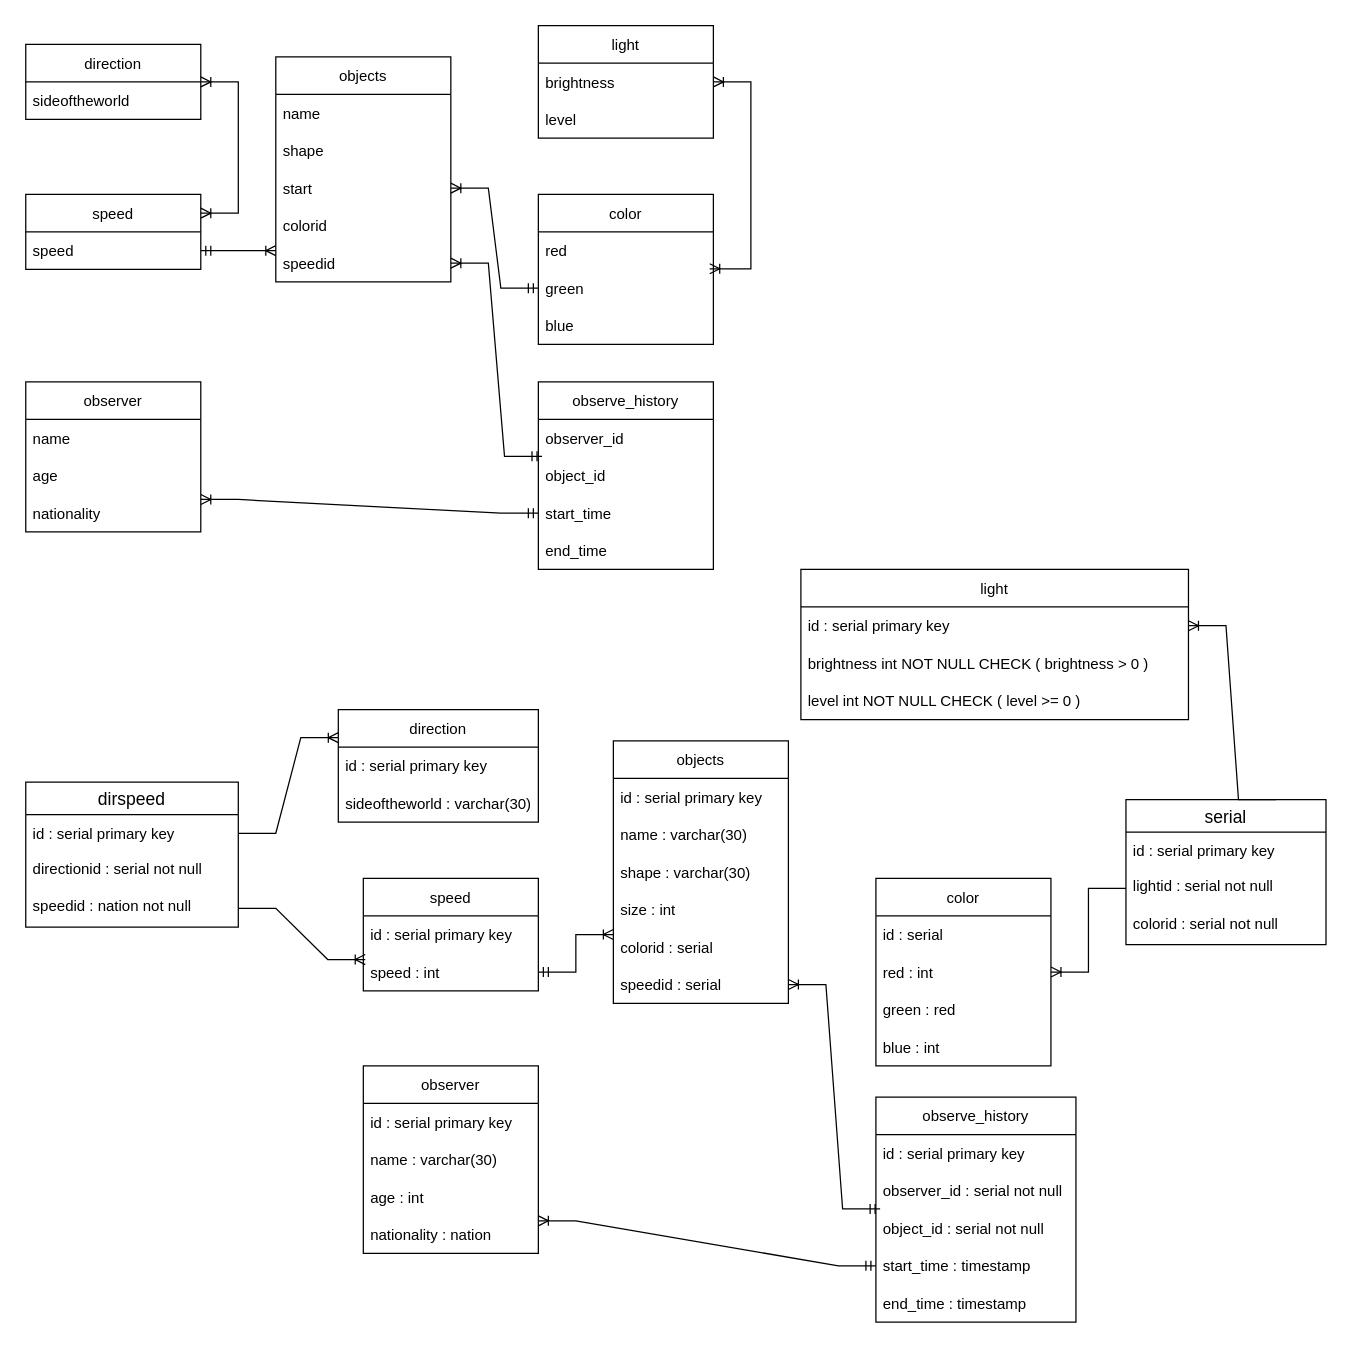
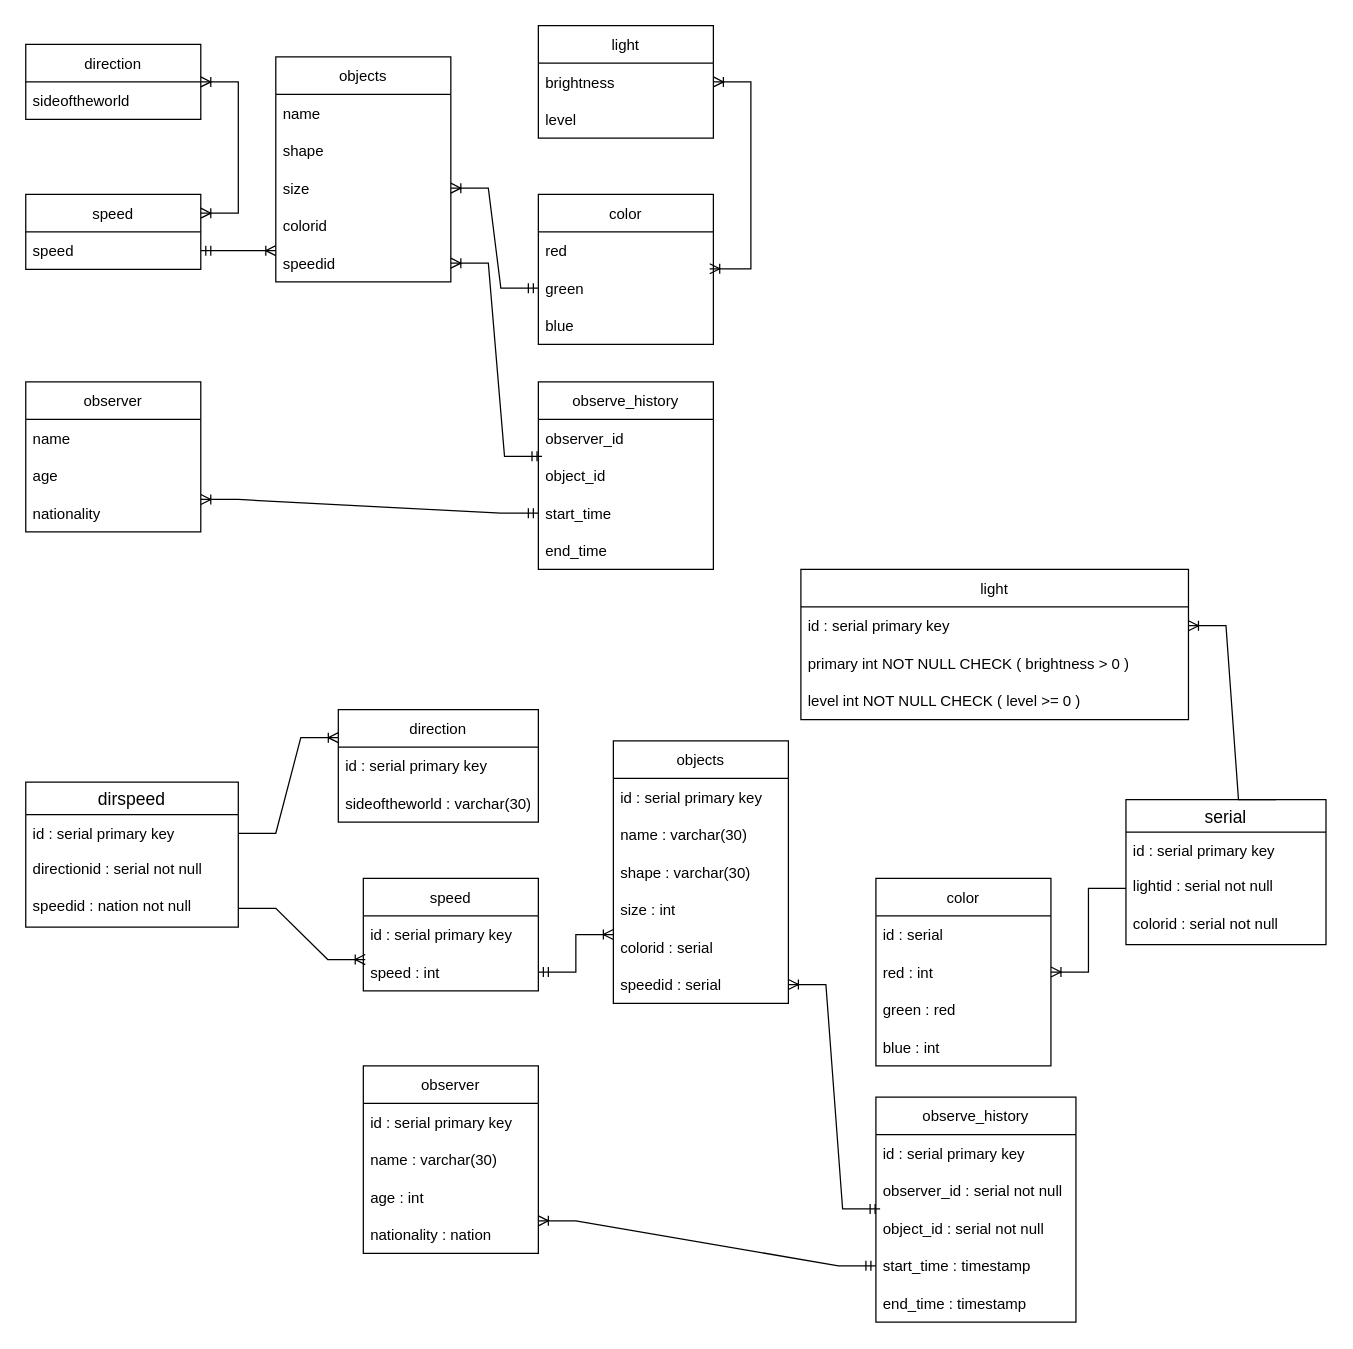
- <mxCell id="16" value="start" style="text;strokeColor=none;fillColor=none;align=left;verticalAlign=middle;spacingLeft=4;spacingRight=4;overflow=hidden;points=[[0,0.5],[1,0.5]];portConstraint=eastwest;rotatable=0;" vertex="1" parent="13"><mxGeometry y="90" width="140" height="30" as="geometry" /></mxCell>
+ <mxCell id="16" value="size" style="text;strokeColor=none;fillColor=none;align=left;verticalAlign=middle;spacingLeft=4;spacingRight=4;overflow=hidden;points=[[0,0.5],[1,0.5]];portConstraint=eastwest;rotatable=0;" vertex="1" parent="13"><mxGeometry y="90" width="140" height="30" as="geometry" /></mxCell>
- <mxCell id="42" value="brightness int NOT NULL CHECK ( brightness &gt; 0 )" style="text;strokeColor=none;fillColor=none;align=left;verticalAlign=middle;spacingLeft=4;spacingRight=4;overflow=hidden;points=[[0,0.5],[1,0.5]];portConstraint=eastwest;rotatable=0;" vertex="1" parent="40"><mxGeometry y="60" width="310" height="30" as="geometry" /></mxCell>
+ <mxCell id="42" value="primary int NOT NULL CHECK ( brightness &gt; 0 )" style="text;strokeColor=none;fillColor=none;align=left;verticalAlign=middle;spacingLeft=4;spacingRight=4;overflow=hidden;points=[[0,0.5],[1,0.5]];portConstraint=eastwest;rotatable=0;" vertex="1" parent="40"><mxGeometry y="60" width="310" height="30" as="geometry" /></mxCell>
